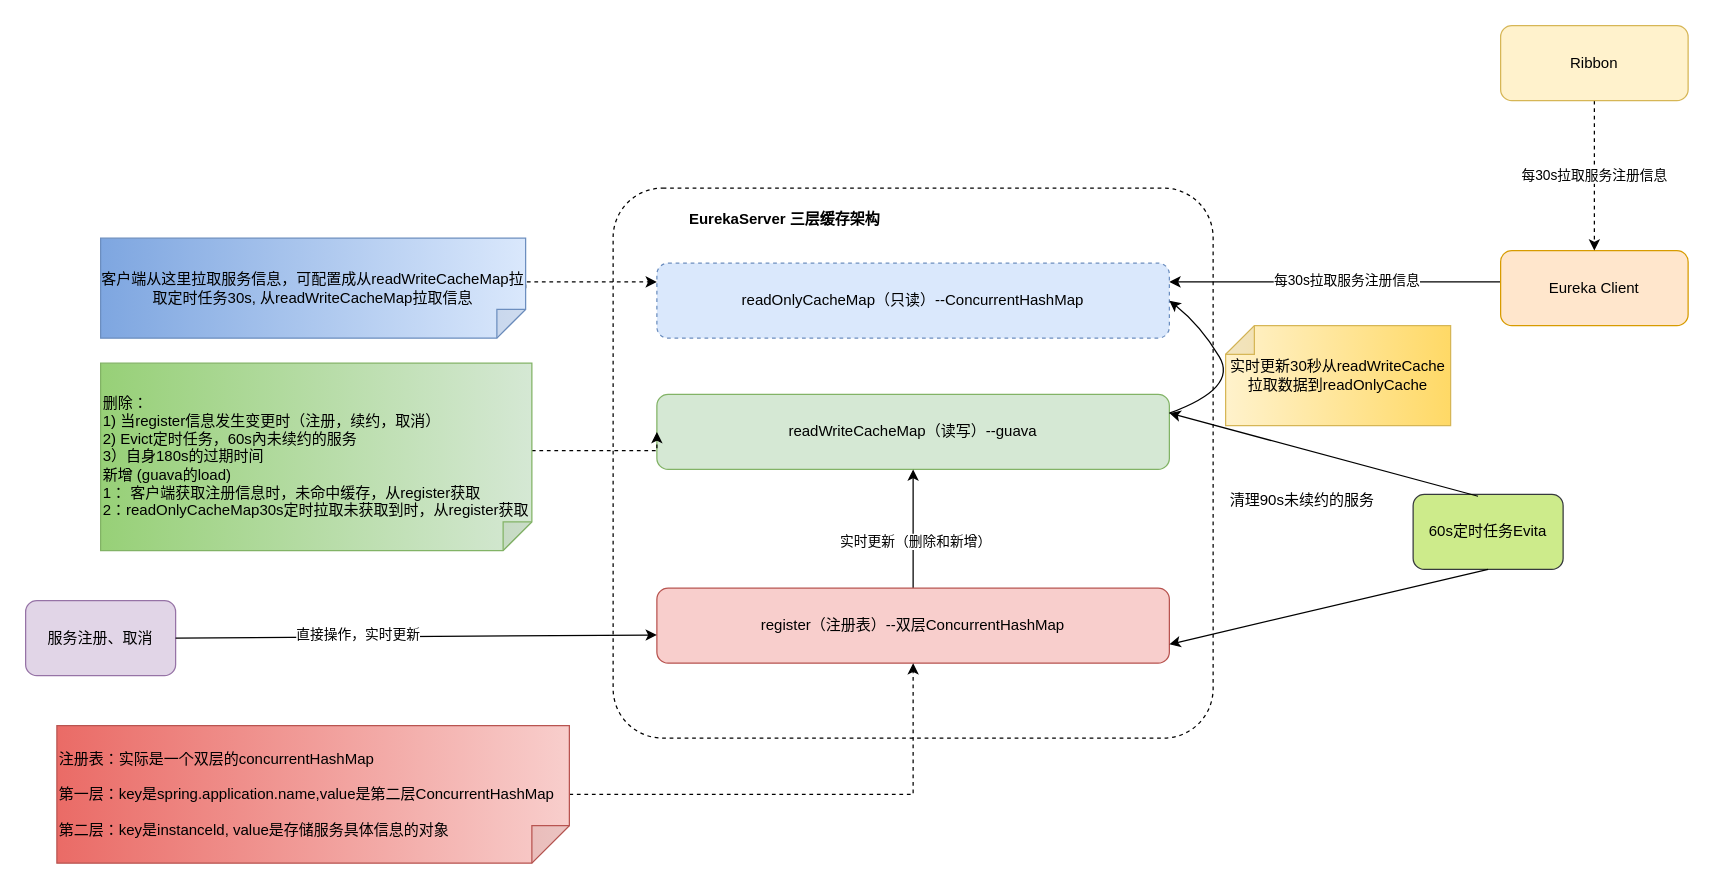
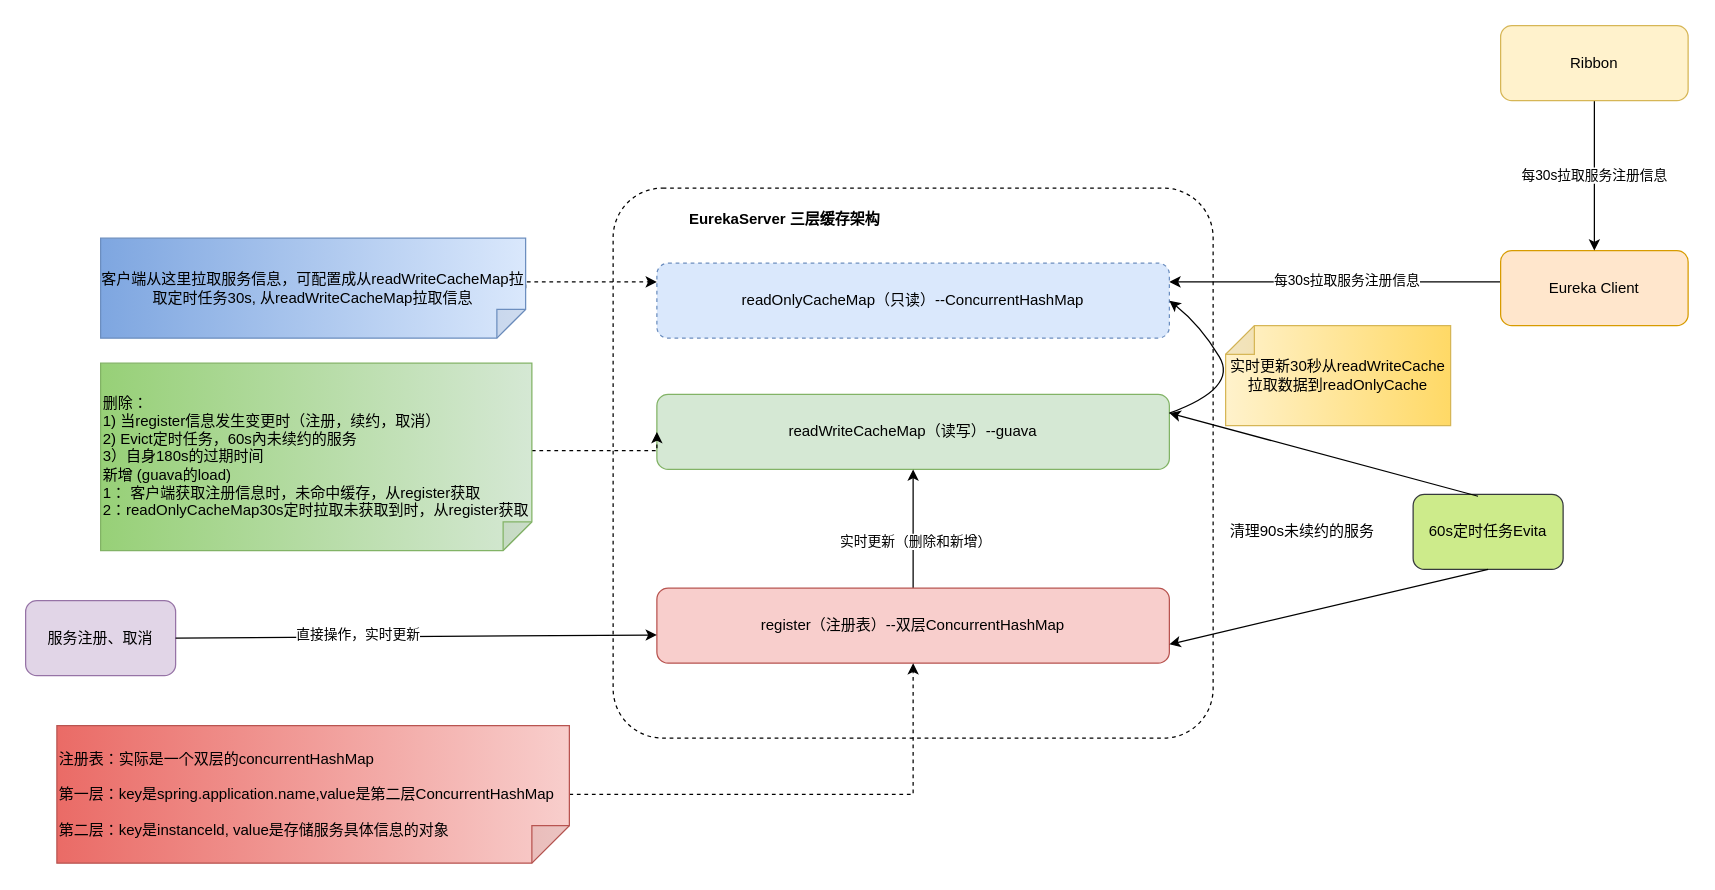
- <mxCell id="16" value="每30s拉取服务注册信息" style="edgeStyle=orthogonalEdgeStyle;rounded=0;orthogonalLoop=1;jettySize=auto;html=1;dashed=1;" edge="1" parent="1" source="17" target="15"><mxGeometry relative="1" as="geometry" /></mxCell>
+ <mxCell id="16" value="每30s拉取服务注册信息" style="edgeStyle=orthogonalEdgeStyle;rounded=0;orthogonalLoop=1;jettySize=auto;html=1;" edge="1" parent="1" source="17" target="15"><mxGeometry relative="1" as="geometry" /></mxCell>
- <mxCell id="22" value="清理90s未续约的服务" style="text;html=1;strokeColor=none;fillColor=none;align=center;verticalAlign=middle;whiteSpace=wrap;rounded=0;" vertex="1" parent="1"><mxGeometry x="980" y="385" width="123" height="30" as="geometry" /></mxCell>
+ <mxCell id="22" value="清理90s未续约的服务" style="text;html=1;strokeColor=none;fillColor=none;align=center;verticalAlign=middle;whiteSpace=wrap;rounded=0;" vertex="1" parent="1"><mxGeometry x="980" y="410" width="123" height="30" as="geometry" /></mxCell>
